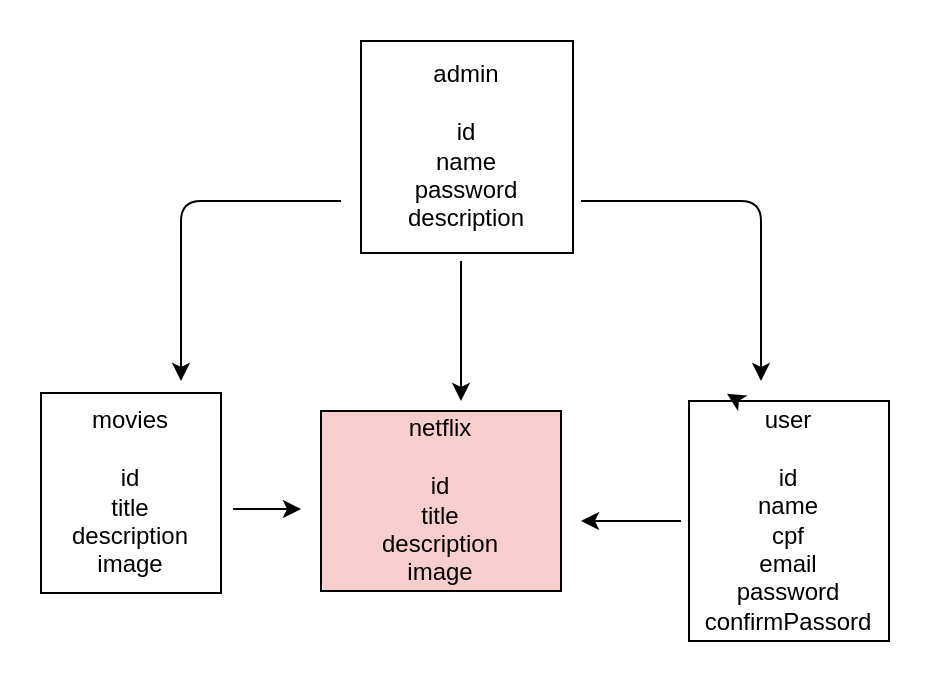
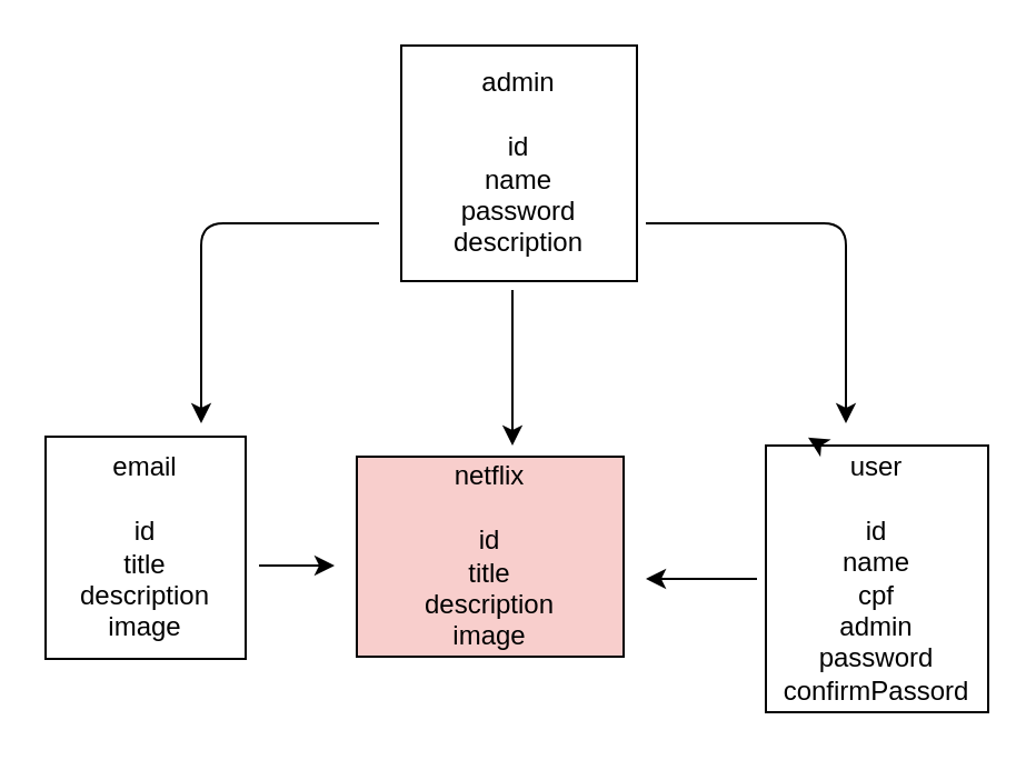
- <mxCell id="2" value="movies&lt;br&gt;&lt;br&gt;id&lt;br&gt;title&lt;br&gt;description&lt;br&gt;image" style="rounded=0;whiteSpace=wrap;html=1;" parent="1" vertex="1"><mxGeometry x="20" y="196" width="90" height="100" as="geometry" /></mxCell>
+ <mxCell id="2" value="email&lt;br&gt;&lt;br&gt;id&lt;br&gt;title&lt;br&gt;description&lt;br&gt;image" style="rounded=0;whiteSpace=wrap;html=1;" parent="1" vertex="1"><mxGeometry x="20" y="196" width="90" height="100" as="geometry" /></mxCell>
- <mxCell id="3" value="user&lt;br&gt;&lt;br&gt;id&lt;br&gt;name&lt;br&gt;cpf&lt;br&gt;email&lt;br&gt;password&lt;br&gt;confirmPassord" style="rounded=0;whiteSpace=wrap;html=1;" parent="1" vertex="1"><mxGeometry x="344" y="200" width="100" height="120" as="geometry" /></mxCell>
+ <mxCell id="3" value="user&lt;br&gt;&lt;br&gt;id&lt;br&gt;name&lt;br&gt;cpf&lt;br&gt;admin&lt;br&gt;password&lt;br&gt;confirmPassord" style="rounded=0;whiteSpace=wrap;html=1;" parent="1" vertex="1"><mxGeometry x="344" y="200" width="100" height="120" as="geometry" /></mxCell>
